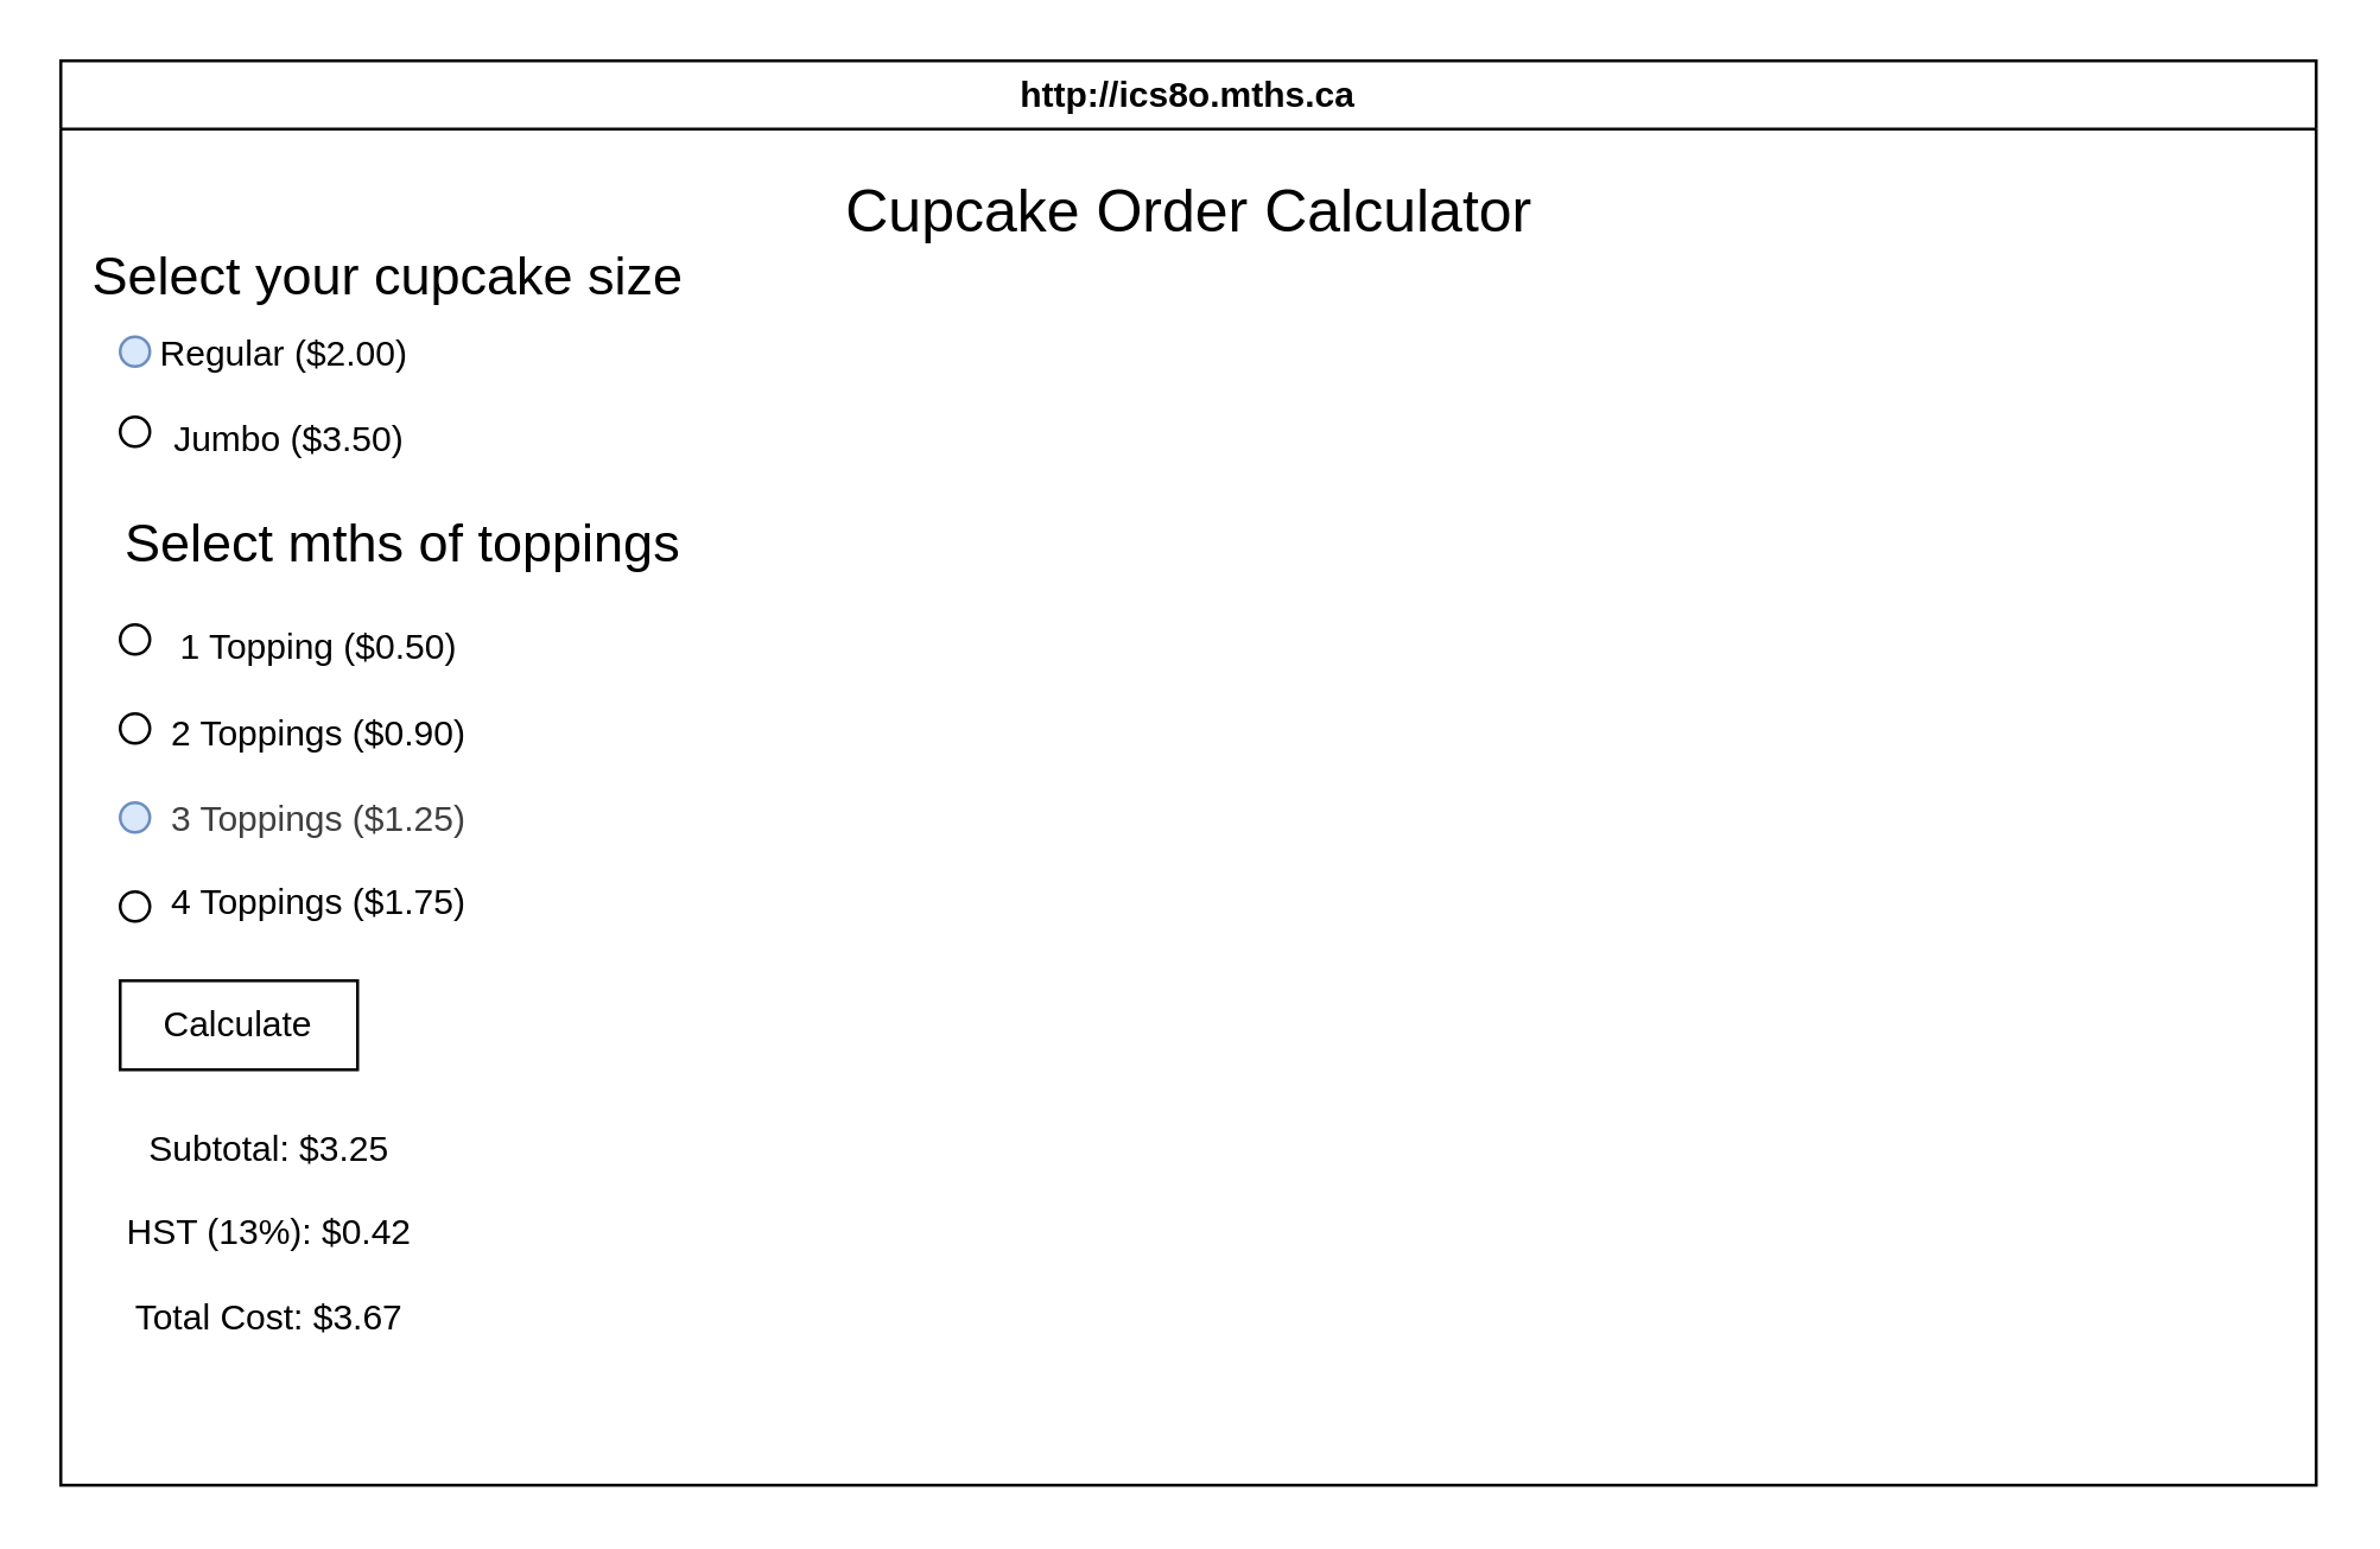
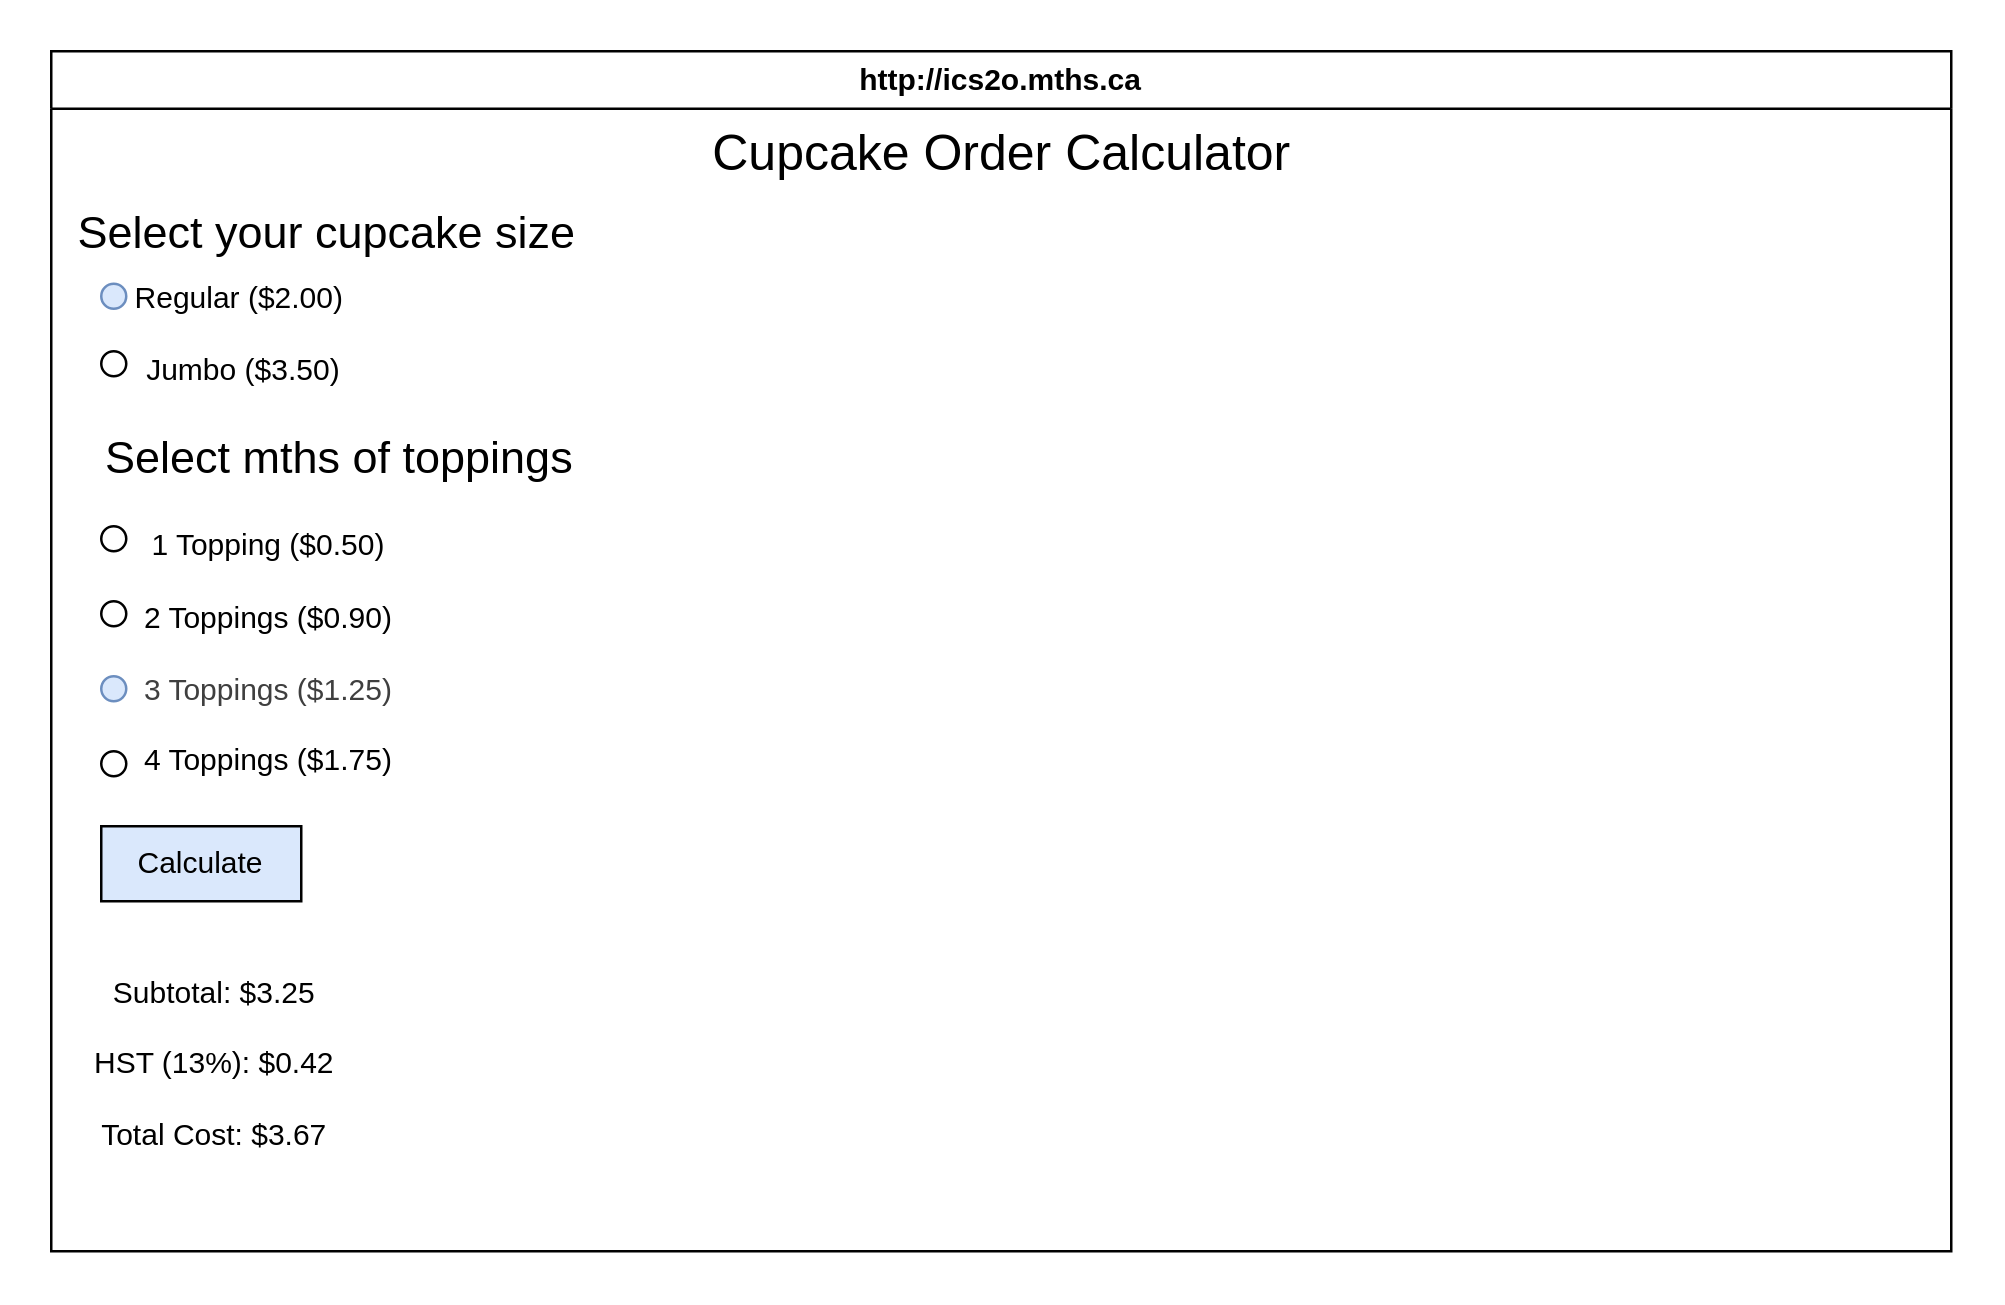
- <mxCell id="2" value="http://ics8o.mths.ca" style="swimlane;whiteSpace=wrap;html=1;" vertex="1" parent="1"><mxGeometry x="20" y="20" width="760" height="480" as="geometry" /></mxCell>
+ <mxCell id="2" value="http://ics2o.mths.ca" style="swimlane;whiteSpace=wrap;html=1;" vertex="1" parent="1"><mxGeometry x="20" y="20" width="760" height="480" as="geometry" /></mxCell>
- <mxCell id="4" value="Cupcake Order Calculator" style="text;html=1;align=center;verticalAlign=middle;resizable=0;points=[];autosize=1;strokeColor=none;fillColor=none;fontSize=20;" vertex="1" parent="2"><mxGeometry x="255" y="30" width="250" height="40" as="geometry" /></mxCell>
+ <mxCell id="4" value="Cupcake Order Calculator" style="text;html=1;align=center;verticalAlign=middle;resizable=0;points=[];autosize=1;strokeColor=none;fillColor=none;fontSize=20;" vertex="1" parent="2"><mxGeometry x="255" y="20" width="250" height="40" as="geometry" /></mxCell>
- <mxCell id="3" value="Calculate" style="whiteSpace=wrap;html=1;" vertex="1" parent="2"><mxGeometry x="20" y="310" width="80" height="30" as="geometry" /></mxCell>
+ <mxCell id="3" value="Calculate" style="whiteSpace=wrap;html=1;fillColor=#dae8fc;" vertex="1" parent="2"><mxGeometry x="20" y="310" width="80" height="30" as="geometry" /></mxCell>
- <mxCell id="15" value="&lt;div&gt;&lt;font color=&quot;#000000&quot;&gt;Subtotal: $3.25&lt;/font&gt;&lt;/div&gt;&lt;div&gt;&lt;font color=&quot;#000000&quot;&gt;&lt;br&gt;&lt;/font&gt;&lt;/div&gt;&lt;div&gt;&lt;font color=&quot;#000000&quot;&gt;HST (13%): $0.42&lt;/font&gt;&lt;/div&gt;&lt;div&gt;&lt;font color=&quot;#000000&quot;&gt;&lt;br&gt;&lt;/font&gt;&lt;/div&gt;&lt;div&gt;&lt;font color=&quot;#000000&quot;&gt;Total Cost: $3.67&lt;/font&gt;&lt;/div&gt;" style="text;html=1;align=center;verticalAlign=middle;resizable=0;points=[];autosize=1;strokeColor=none;fillColor=none;" vertex="1" parent="2"><mxGeometry x="10" y="350" width="120" height="90" as="geometry" /></mxCell>
+ <mxCell id="15" value="&lt;div&gt;&lt;font color=&quot;#000000&quot;&gt;Subtotal: $3.25&lt;/font&gt;&lt;/div&gt;&lt;div&gt;&lt;font color=&quot;#000000&quot;&gt;&lt;br&gt;&lt;/font&gt;&lt;/div&gt;&lt;div&gt;&lt;font color=&quot;#000000&quot;&gt;HST (13%): $0.42&lt;/font&gt;&lt;/div&gt;&lt;div&gt;&lt;font color=&quot;#000000&quot;&gt;&lt;br&gt;&lt;/font&gt;&lt;/div&gt;&lt;div&gt;&lt;font color=&quot;#000000&quot;&gt;Total Cost: $3.67&lt;/font&gt;&lt;/div&gt;" style="text;html=1;align=center;verticalAlign=middle;resizable=0;points=[];autosize=1;strokeColor=none;fillColor=none;" vertex="1" parent="2"><mxGeometry x="5" y="360" width="120" height="90" as="geometry" /></mxCell>
